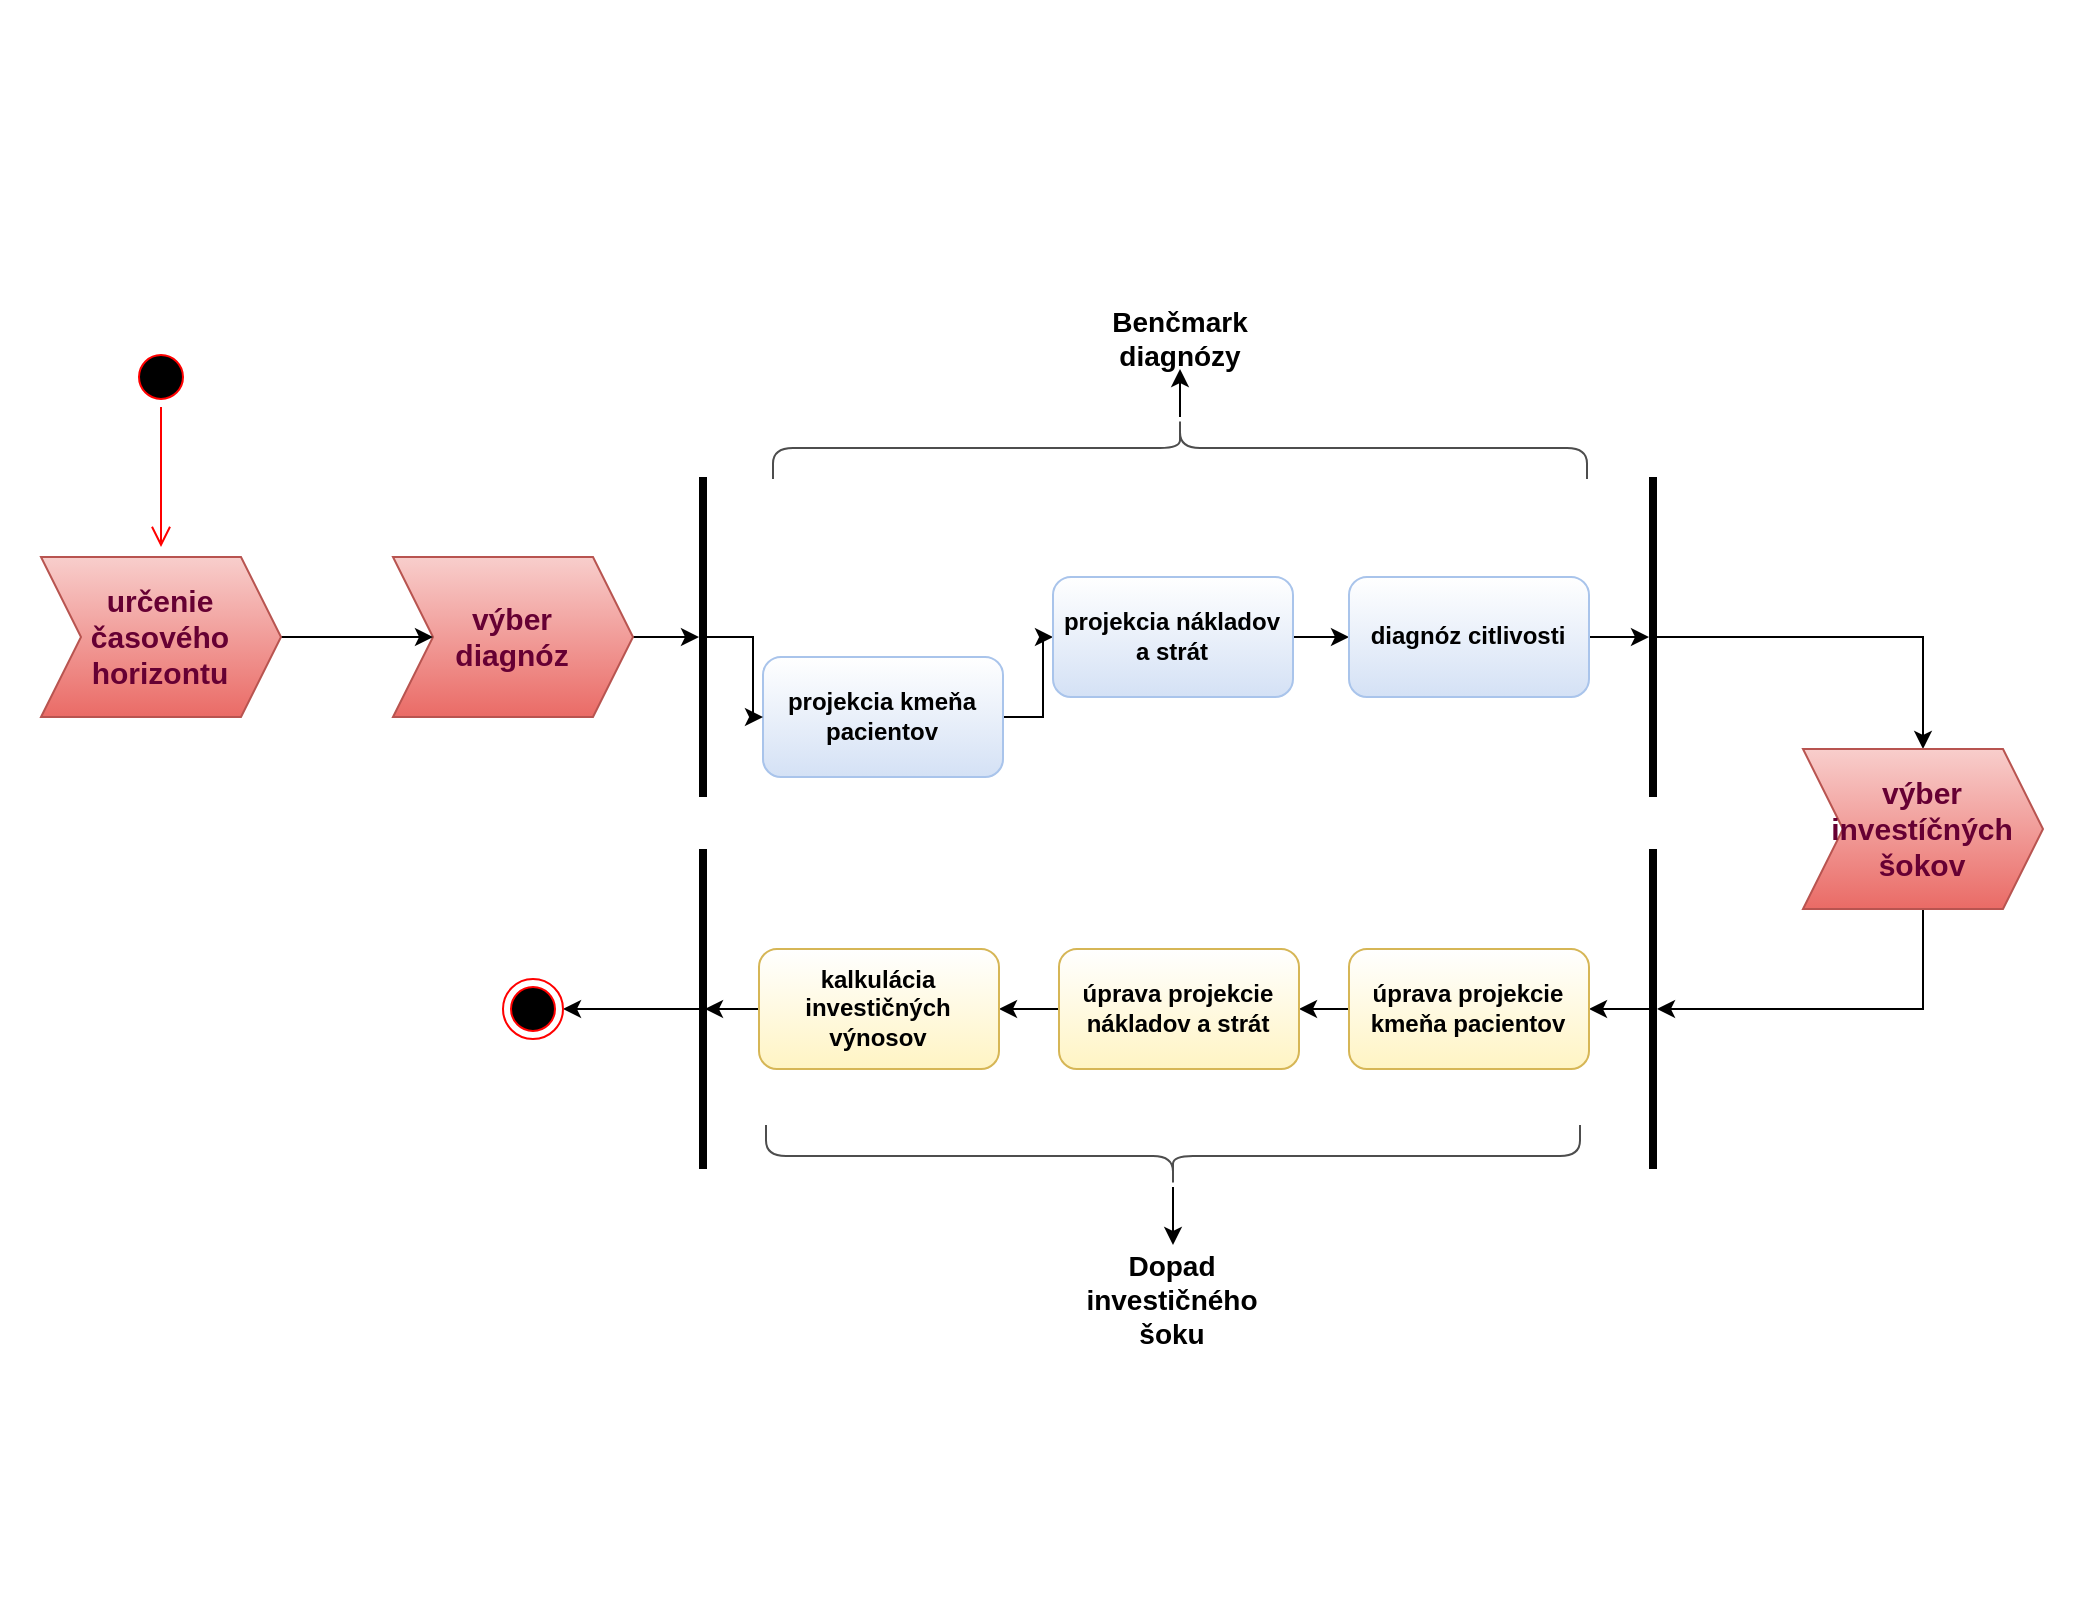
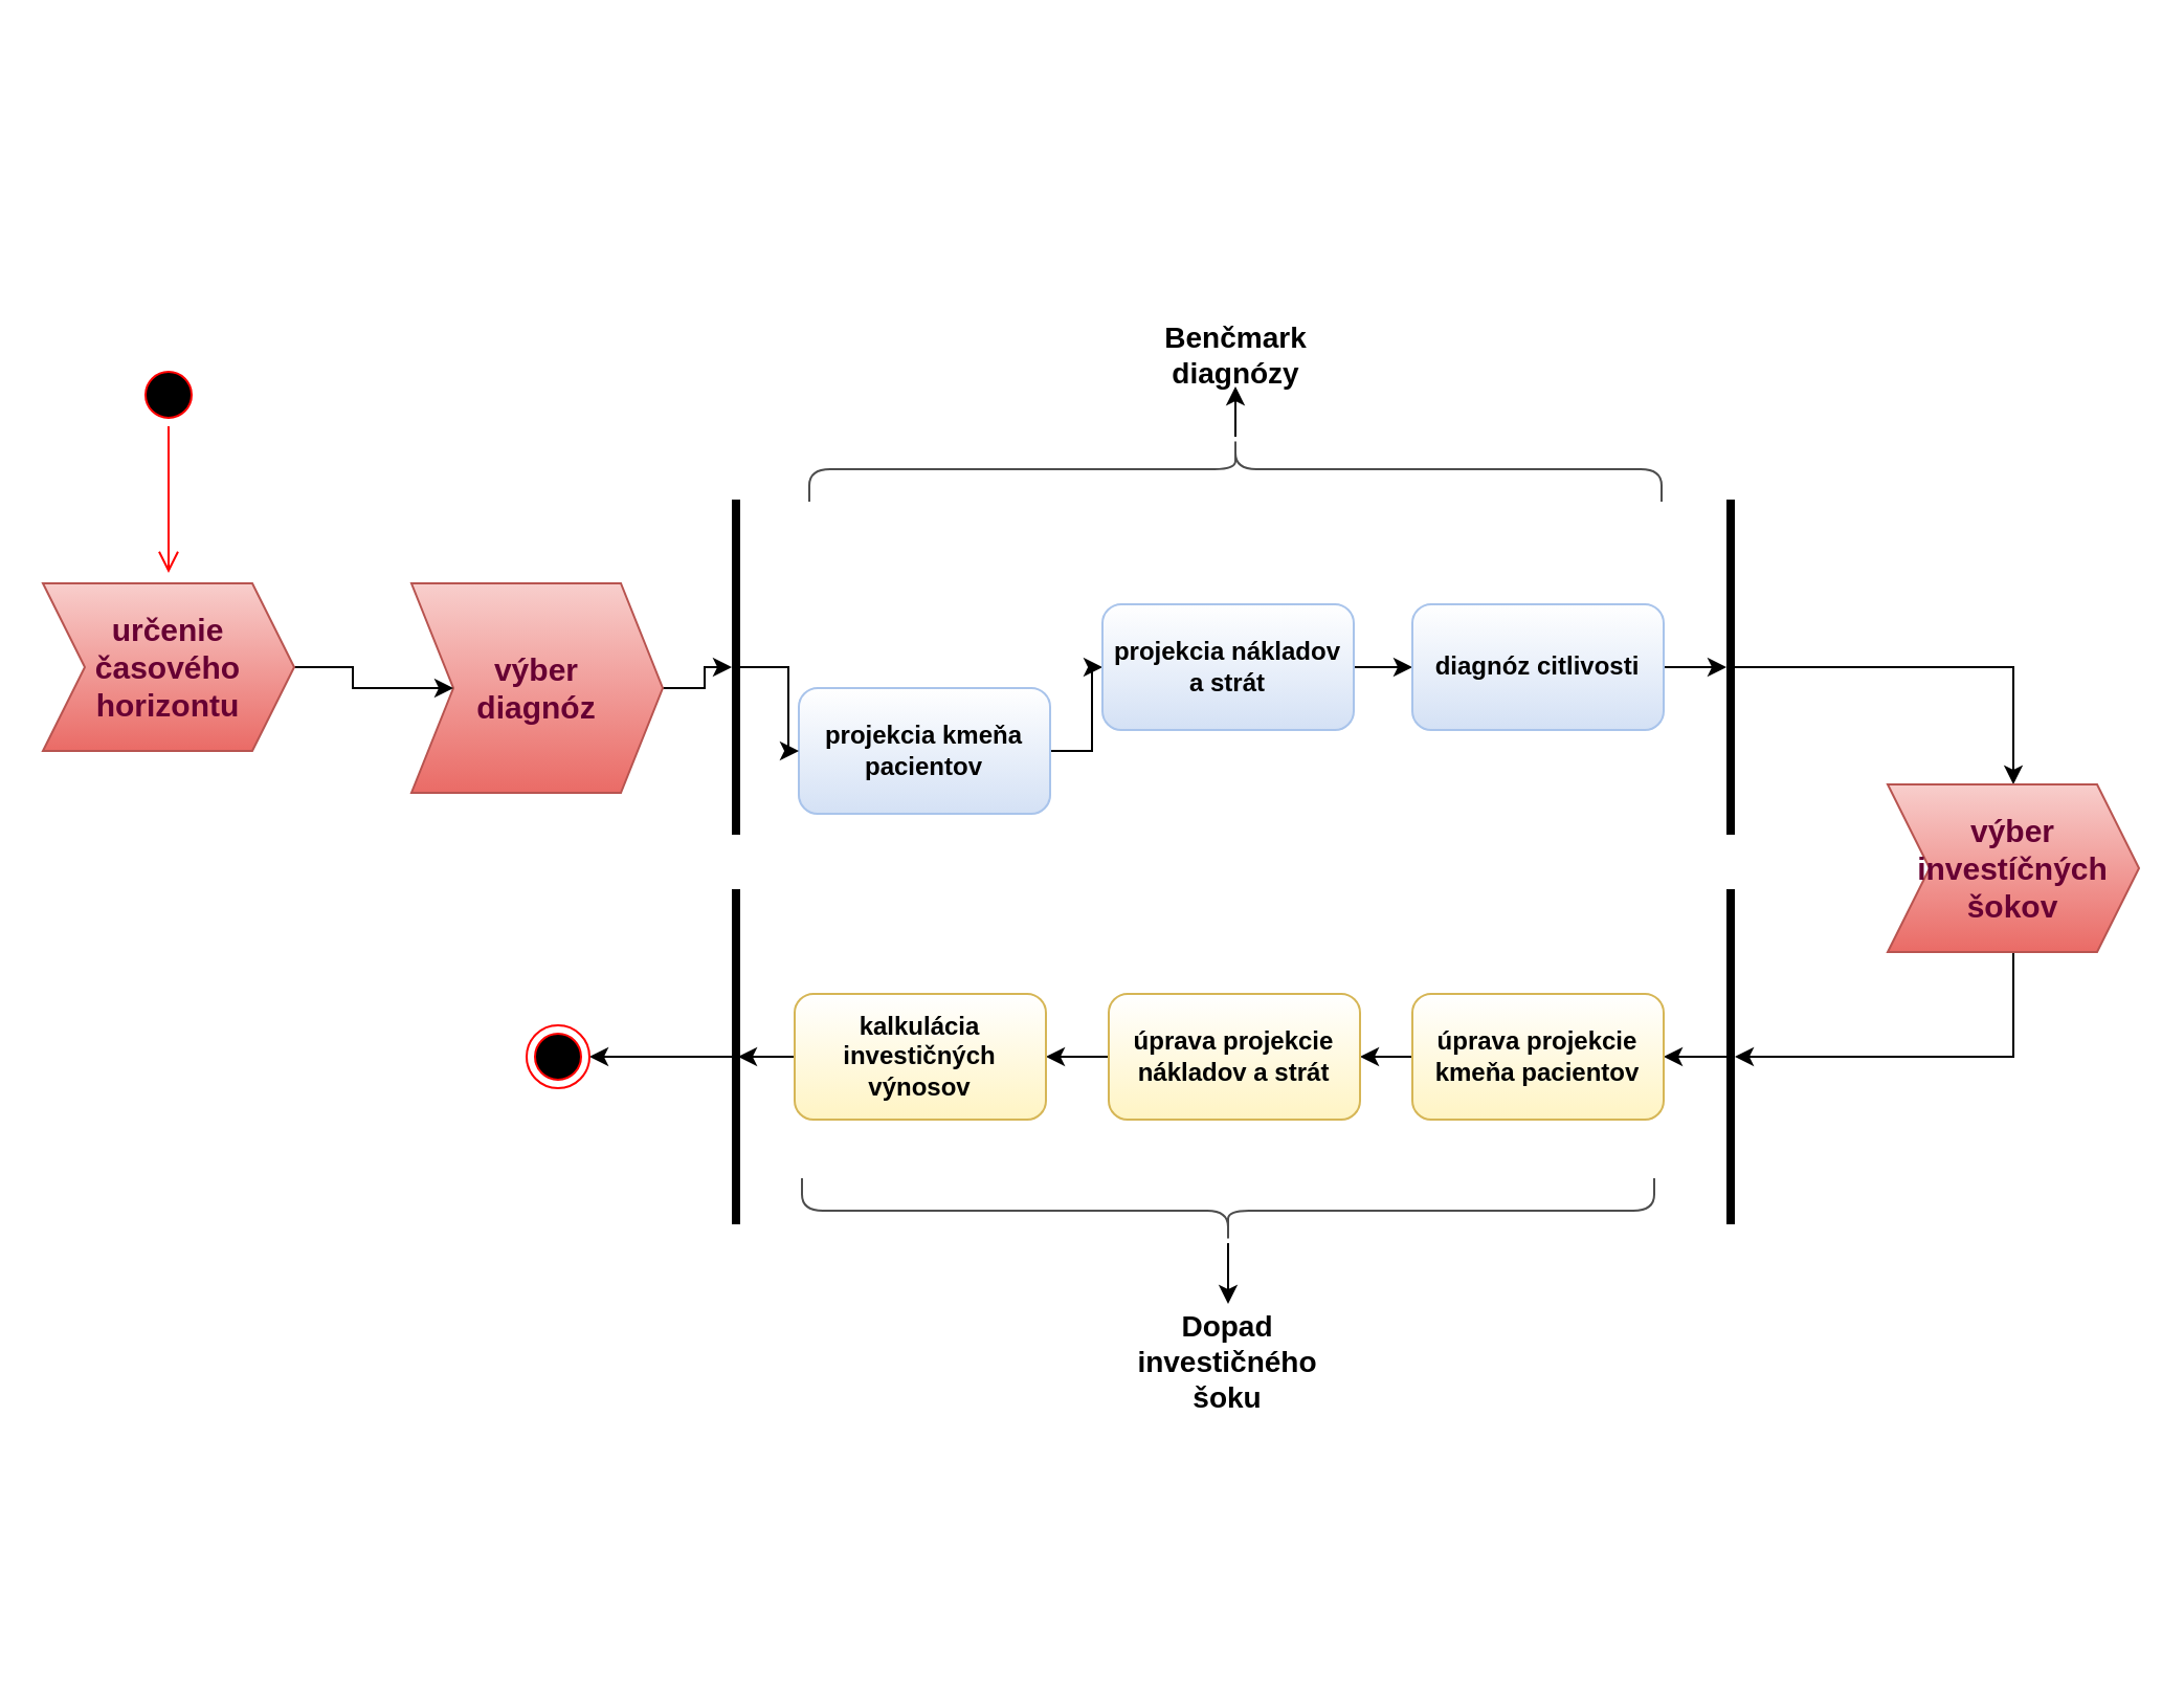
- <mxCell id="5" value="výber &lt;br&gt;diagnóz" style="shape=step;perimeter=stepPerimeter;whiteSpace=wrap;html=1;fixedSize=1;fillColor=#f8cecc;gradientColor=#ea6b66;strokeColor=#b85450;fontStyle=1;fontSize=15;fontColor=#660033;" parent="1" vertex="1"><mxGeometry x="196" y="278" width="120" height="80" as="geometry" /></mxCell>
+ <mxCell id="5" value="výber &lt;br&gt;diagnóz" style="shape=step;perimeter=stepPerimeter;whiteSpace=wrap;html=1;fixedSize=1;fillColor=#f8cecc;gradientColor=#ea6b66;strokeColor=#b85450;fontStyle=1;fontSize=15;fontColor=#660033;" parent="1" vertex="1"><mxGeometry x="196" y="278" width="120" height="100" as="geometry" /></mxCell>
